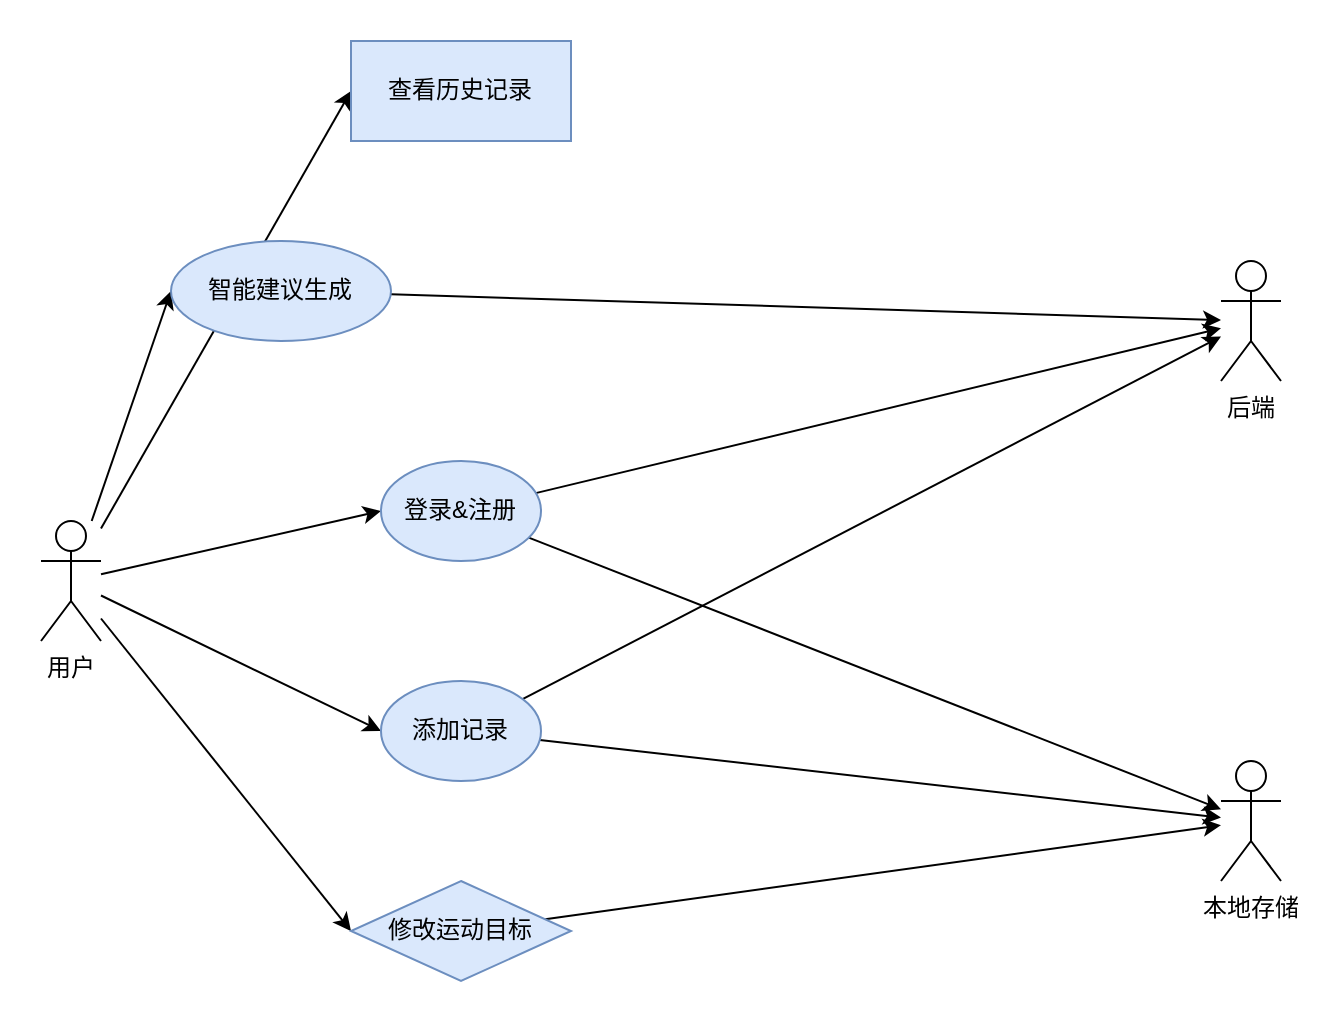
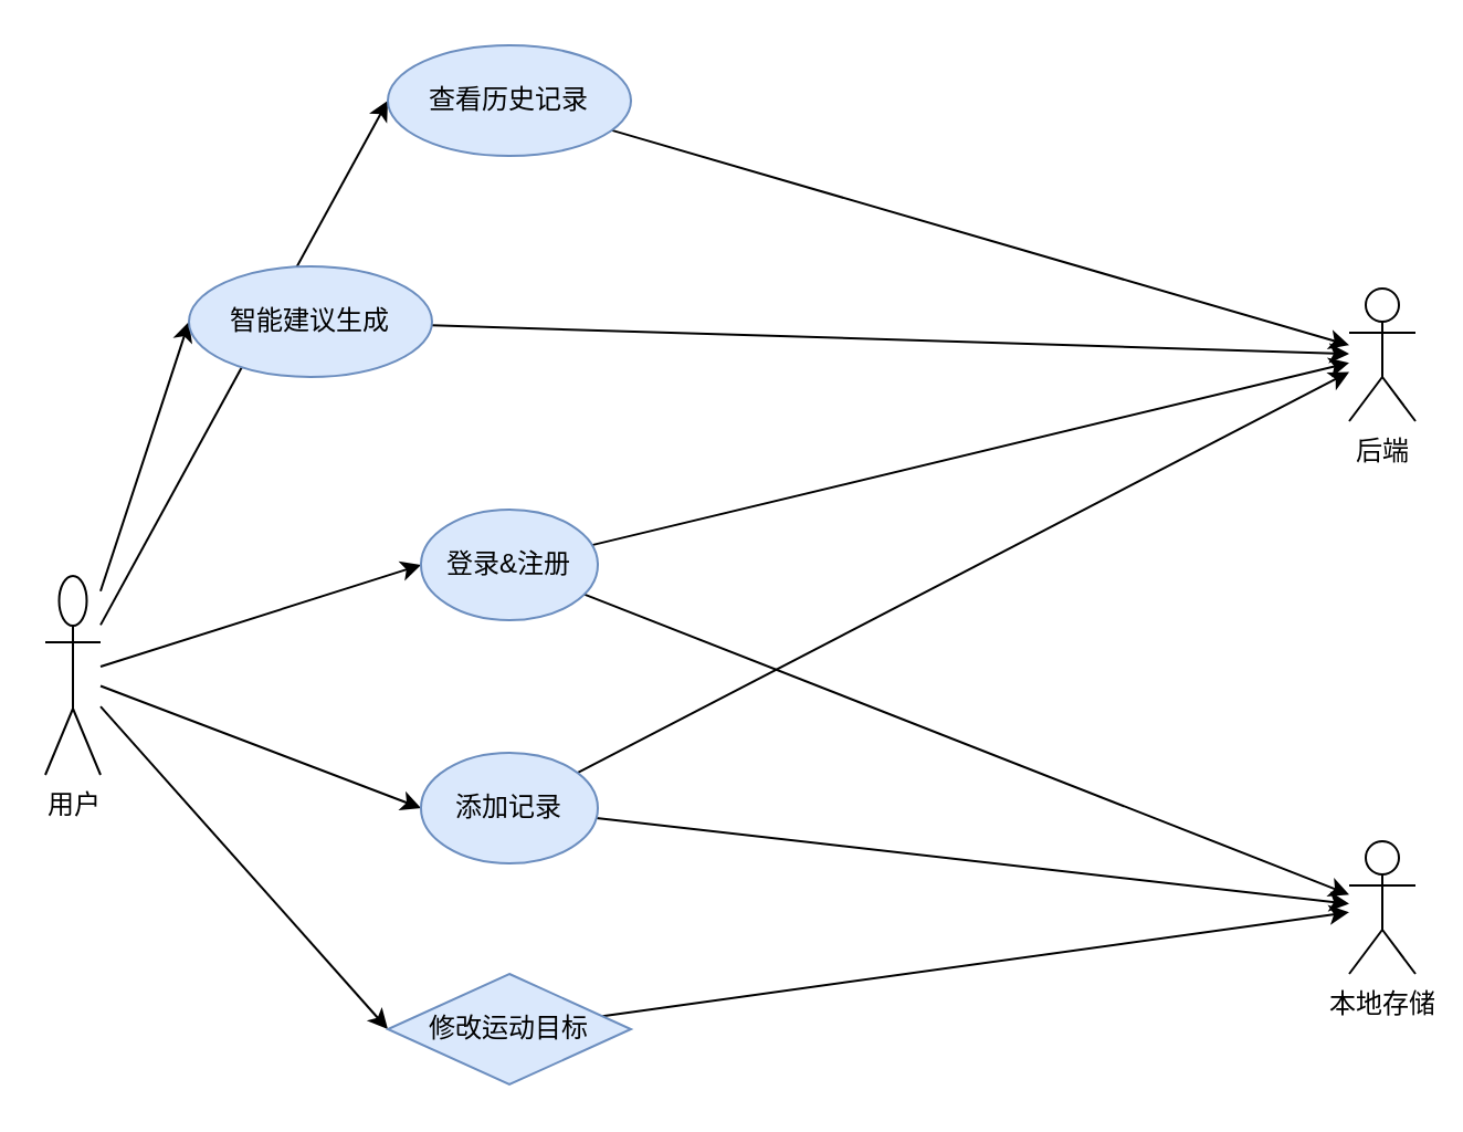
- <mxCell id="15" value="查看历史记录" style="whiteSpace=wrap;html=1;fillColor=#dae8fc;strokeColor=#6c8ebf;rounded=0;" vertex="1" parent="1"><mxGeometry x="175" y="20" width="110" height="50" as="geometry" /></mxCell>
+ <mxCell id="15" value="查看历史记录" style="ellipse;whiteSpace=wrap;html=1;fillColor=#dae8fc;strokeColor=#6c8ebf;" vertex="1" parent="1"><mxGeometry x="175" y="20" width="110" height="50" as="geometry" /></mxCell>
+ <mxCell id="14" style="rounded=0;orthogonalLoop=1;jettySize=auto;html=1;" edge="1" parent="1" source="15" target="18"><mxGeometry relative="1" as="geometry" /></mxCell>
- <mxCell id="7" value="用户" style="shape=umlActor;verticalLabelPosition=bottom;verticalAlign=top;html=1;outlineConnect=0;" vertex="1" parent="1"><mxGeometry x="20" y="260" width="30" height="60" as="geometry" /></mxCell>
+ <mxCell id="7" value="用户" style="shape=umlActor;verticalLabelPosition=bottom;verticalAlign=top;html=1;outlineConnect=0;" vertex="1" parent="1"><mxGeometry x="20" y="260" width="25" height="90" as="geometry" /></mxCell>
